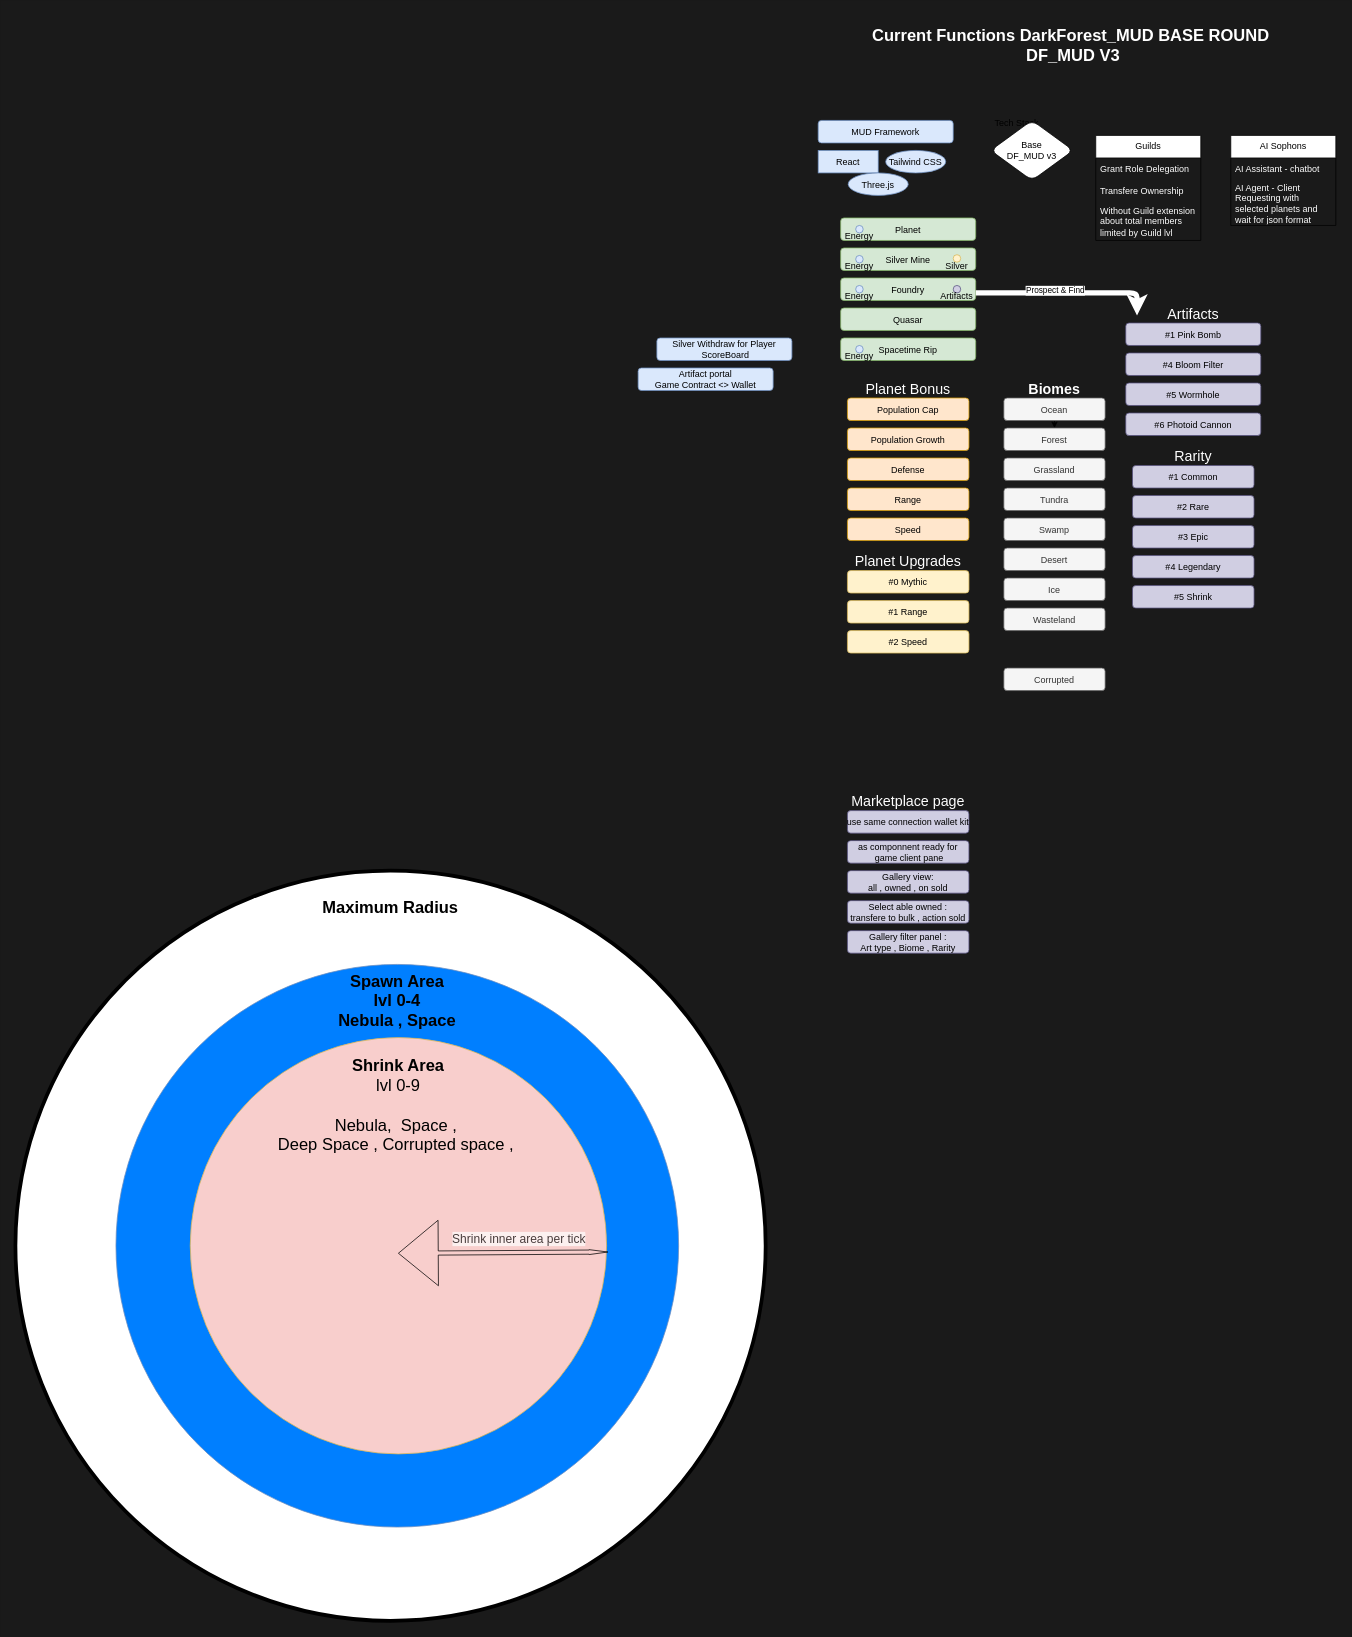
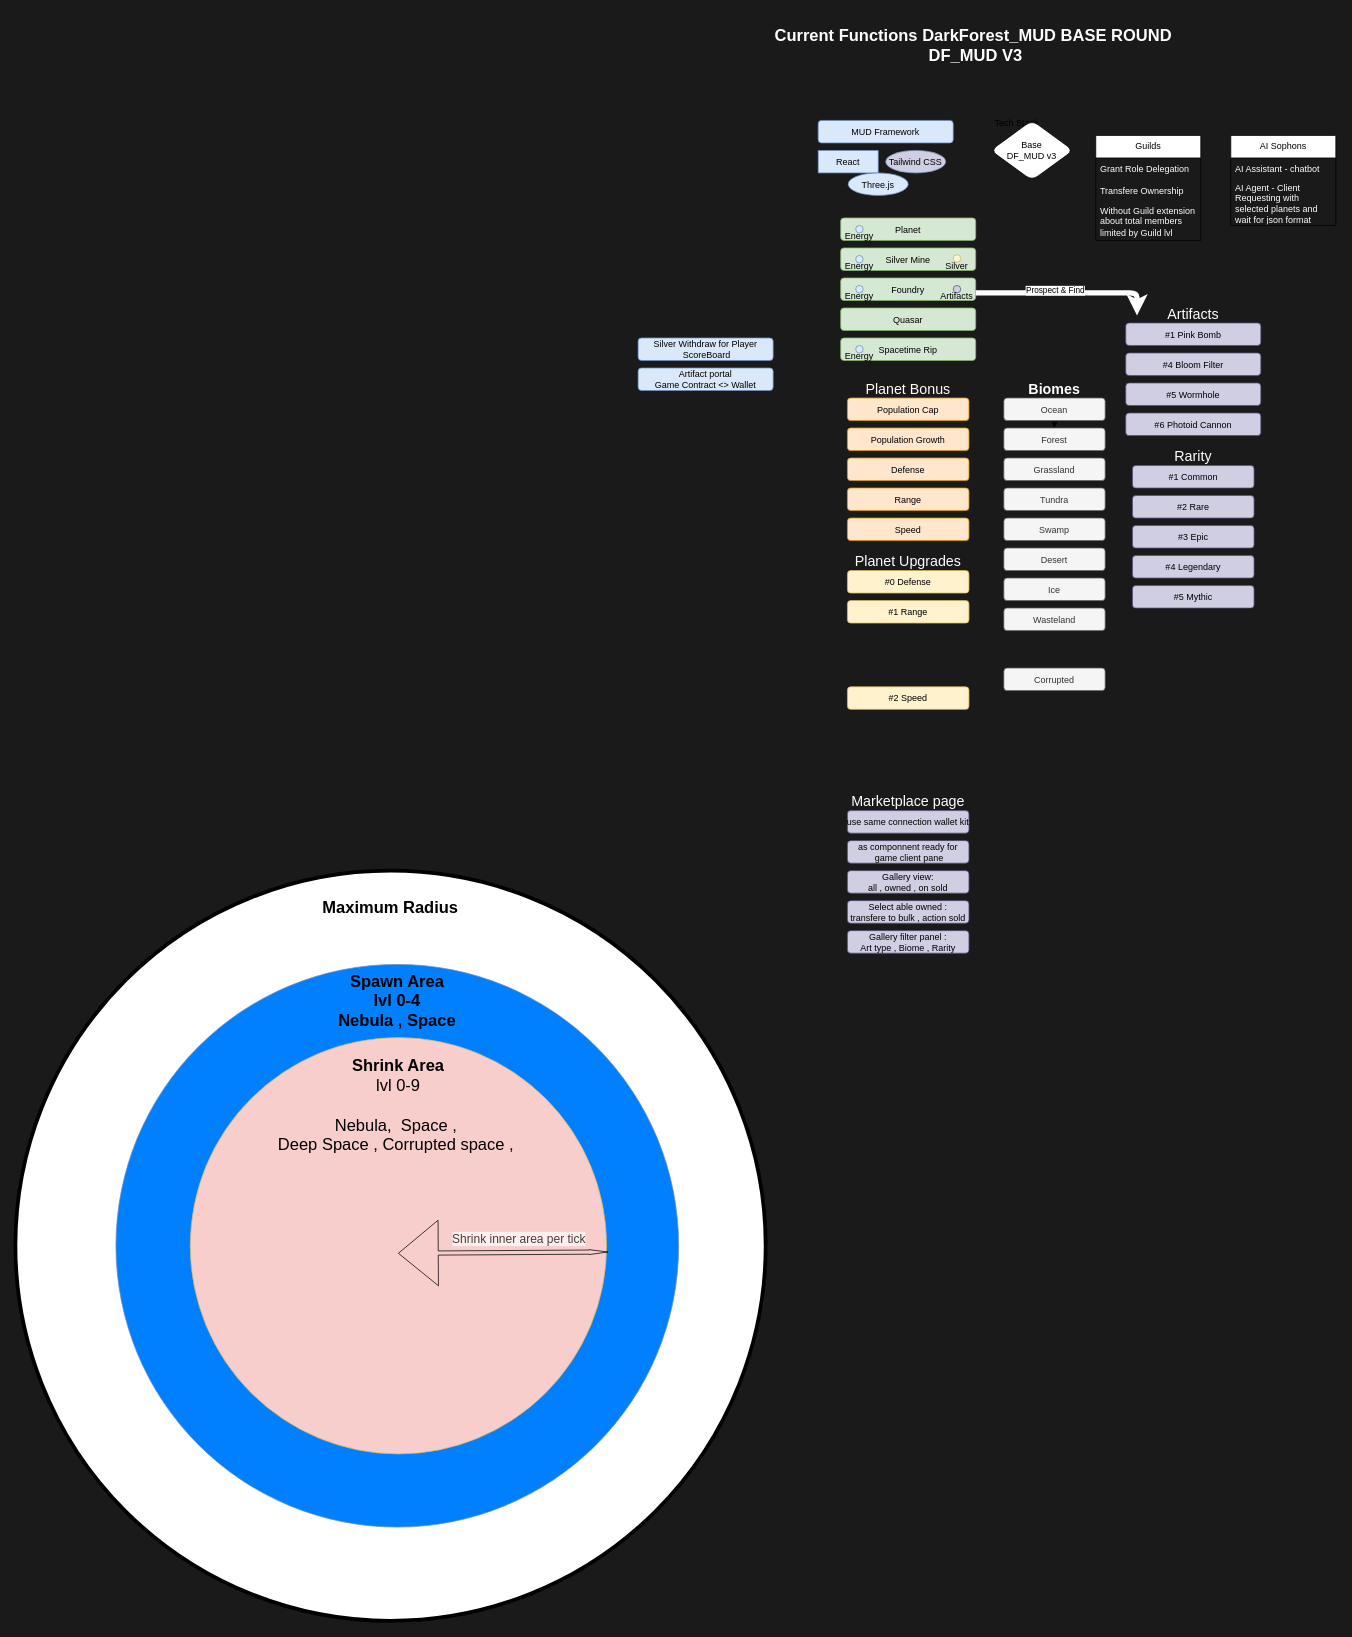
- <mxCell id="68" value="Current Functions DarkForest_MUD BASE ROUND&amp;nbsp;&lt;br&gt;DF_MUD V3" style="text;html=1;align=center;verticalAlign=middle;whiteSpace=wrap;rounded=0;fontColor=light-dark(#ffffff, #ededed);fontSize=22;fontStyle=1" parent="1" vertex="1"><mxGeometry x="1080" y="20" width="700" height="80" as="geometry" /></mxCell>
+ <mxCell id="68" value="Current Functions DarkForest_MUD BASE ROUND&amp;nbsp;&lt;br&gt;DF_MUD V3" style="text;html=1;align=center;verticalAlign=middle;whiteSpace=wrap;rounded=0;fontColor=light-dark(#ffffff, #ededed);fontSize=22;fontStyle=1" parent="1" vertex="1"><mxGeometry x="950" y="20" width="700" height="80" as="geometry" /></mxCell>
- <mxCell id="5" value="Tailwind CSS" style="ellipse;fillColor=#DAE8FC;strokeColor=#6C8EBF;rounded=1;" parent="2" vertex="1"><mxGeometry x="100" y="50" width="80" height="30" as="geometry" /></mxCell>
+ <mxCell id="5" value="Tailwind CSS" style="ellipse;fillColor=#d0cee2;strokeColor=#6C8EBF;rounded=1;" parent="2" vertex="1"><mxGeometry x="100" y="50" width="80" height="30" as="geometry" /></mxCell>
- <mxCell id="48" value="Silver Withdraw for Player&#10; ScoreBoard" style="hexagon;fillColor=#dae8fc;strokeColor=#6c8ebf;rounded=1;" parent="1" vertex="1"><mxGeometry x="875" y="450" width="180" height="30" as="geometry" /></mxCell>
+ <mxCell id="48" value="Silver Withdraw for Player&#10; ScoreBoard" style="hexagon;fillColor=#dae8fc;strokeColor=#6c8ebf;rounded=1;" parent="1" vertex="1"><mxGeometry x="850" y="450" width="180" height="30" as="geometry" /></mxCell>
- <mxCell id="25" value="#0 Mythic" style="hexagon;fillColor=#fff2cc;strokeColor=#d6b656;rounded=1;" parent="24" vertex="1"><mxGeometry x="9" y="10" width="162" height="30" as="geometry" /></mxCell>
+ <mxCell id="25" value="#0 Defense" style="hexagon;fillColor=#fff2cc;strokeColor=#d6b656;rounded=1;" parent="24" vertex="1"><mxGeometry x="9" y="10" width="162" height="30" as="geometry" /></mxCell>
- <mxCell id="60" value="#5 Shrink" style="hexagon;fillColor=#d0cee2;strokeColor=#56517e;rounded=1;" parent="55" vertex="1"><mxGeometry x="9" y="170" width="162" height="30" as="geometry" /></mxCell>
+ <mxCell id="60" value="#5 Mythic" style="hexagon;fillColor=#d0cee2;strokeColor=#56517e;rounded=1;" parent="55" vertex="1"><mxGeometry x="9" y="170" width="162" height="30" as="geometry" /></mxCell>
- <mxCell id="27" value="#2 Speed" style="hexagon;fillColor=#fff2cc;strokeColor=#d6b656;rounded=1;" parent="24" vertex="1"><mxGeometry x="9" y="90" width="162" height="30" as="geometry" /></mxCell>
+ <mxCell id="27" value="#2 Speed" style="hexagon;fillColor=#fff2cc;strokeColor=#d6b656;rounded=1;" parent="24" vertex="1"><mxGeometry x="9" y="165" width="162" height="30" as="geometry" /></mxCell>
